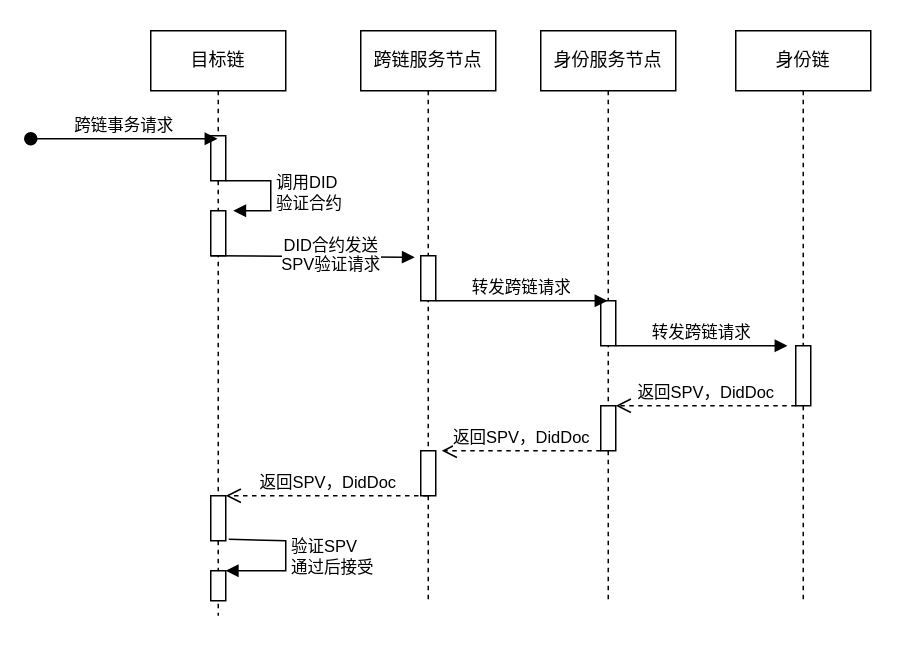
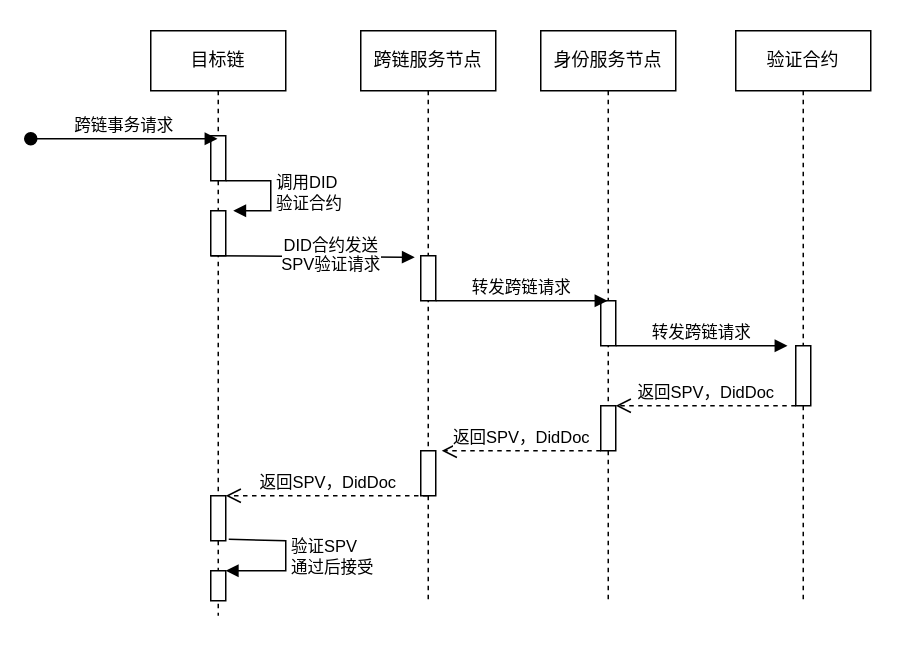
- <mxCell id="14" value="身份链" style="shape=umlLifeline;perimeter=lifelinePerimeter;whiteSpace=wrap;html=1;container=1;collapsible=0;recursiveResize=0;outlineConnect=0;" vertex="1" parent="1"><mxGeometry x="490" y="20" width="90" height="380" as="geometry" /></mxCell>
+ <mxCell id="14" value="验证合约" style="shape=umlLifeline;perimeter=lifelinePerimeter;whiteSpace=wrap;html=1;container=1;collapsible=0;recursiveResize=0;outlineConnect=0;" vertex="1" parent="1"><mxGeometry x="490" y="20" width="90" height="380" as="geometry" /></mxCell>
